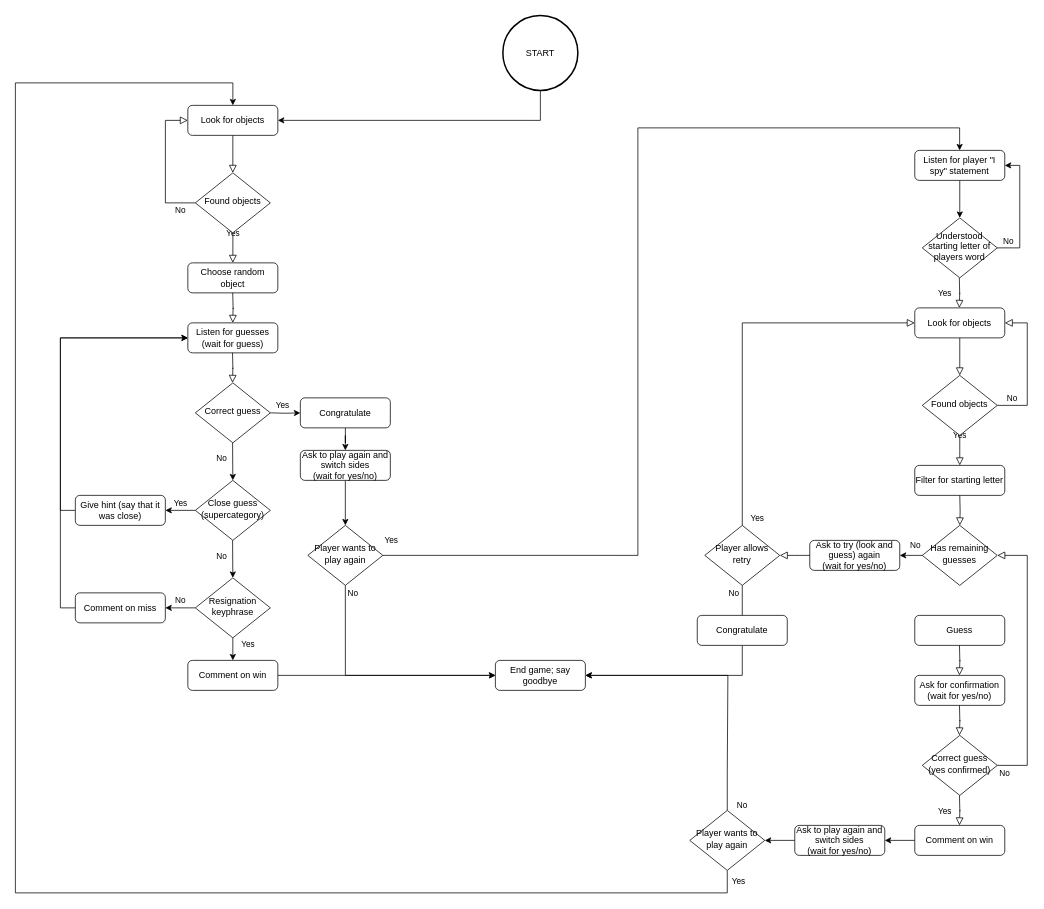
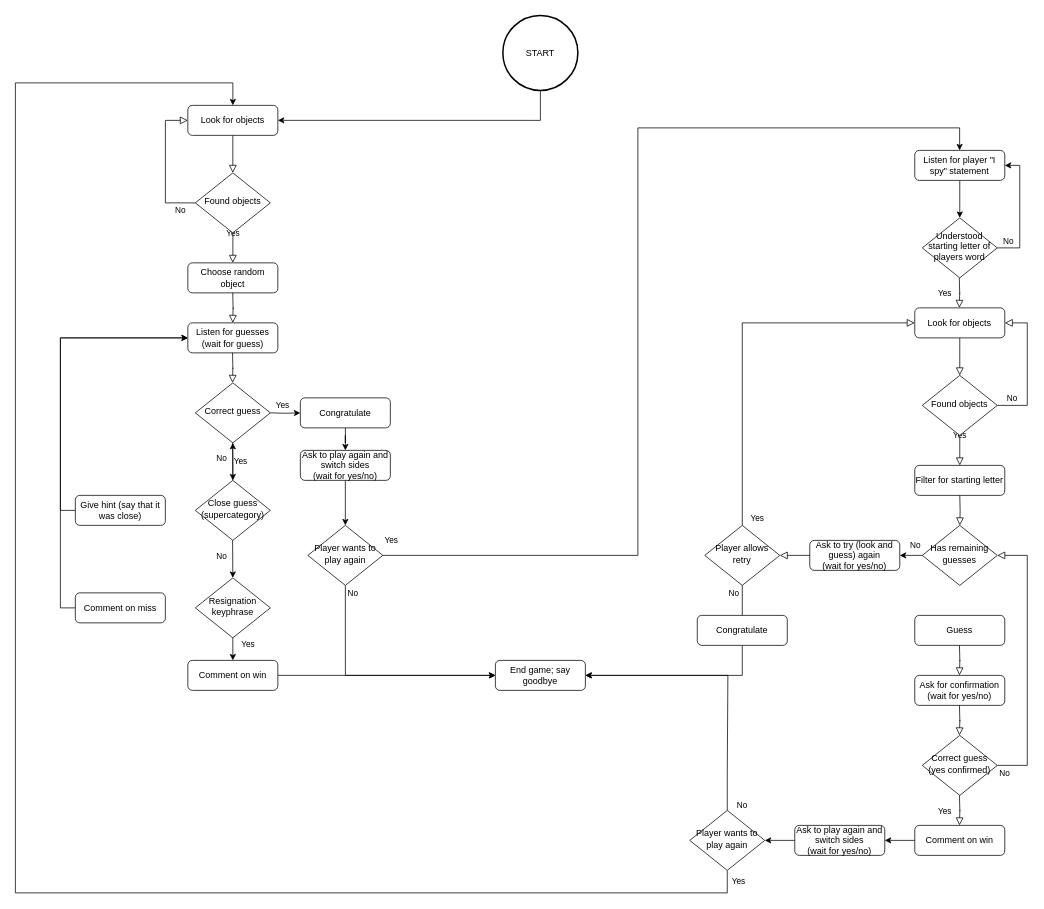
- <mxCell id="17" value="&lt;div&gt;Yes&lt;/div&gt;" style="edgeStyle=orthogonalEdgeStyle;rounded=0;orthogonalLoop=1;jettySize=auto;html=1;entryX=1;entryY=0.5;entryDx=0;entryDy=0;" parent="1" source="18" target="29" edge="1"><mxGeometry y="-10" relative="1" as="geometry"><mxPoint as="offset" /></mxGeometry></mxCell>
+ <mxCell id="17" value="&lt;div&gt;Yes&lt;/div&gt;" style="edgeStyle=orthogonalEdgeStyle;rounded=0;orthogonalLoop=1;jettySize=auto;html=1;" parent="1" source="18" target="11" edge="1"><mxGeometry y="-10" relative="1" as="geometry"><mxPoint as="offset" /></mxGeometry></mxCell>
- <mxCell id="24" value="" style="endArrow=classic;html=1;rounded=0;exitX=0;exitY=0.5;exitDx=0;exitDy=0;entryX=1;entryY=0.5;entryDx=0;entryDy=0;" parent="1" source="23" target="27" edge="1"><mxGeometry width="50" height="50" relative="1" as="geometry"><mxPoint x="309.61" y="849.98" as="sourcePoint" /><mxPoint x="309.95" y="899.98" as="targetPoint" /></mxGeometry></mxCell>
- <mxCell id="25" value="&lt;div&gt;No&lt;/div&gt;" style="edgeLabel;html=1;align=center;verticalAlign=middle;resizable=0;points=[];" parent="24" vertex="1" connectable="0"><mxGeometry x="0.323" y="-2" relative="1" as="geometry"><mxPoint x="6" y="-8" as="offset" /></mxGeometry></mxCell>
